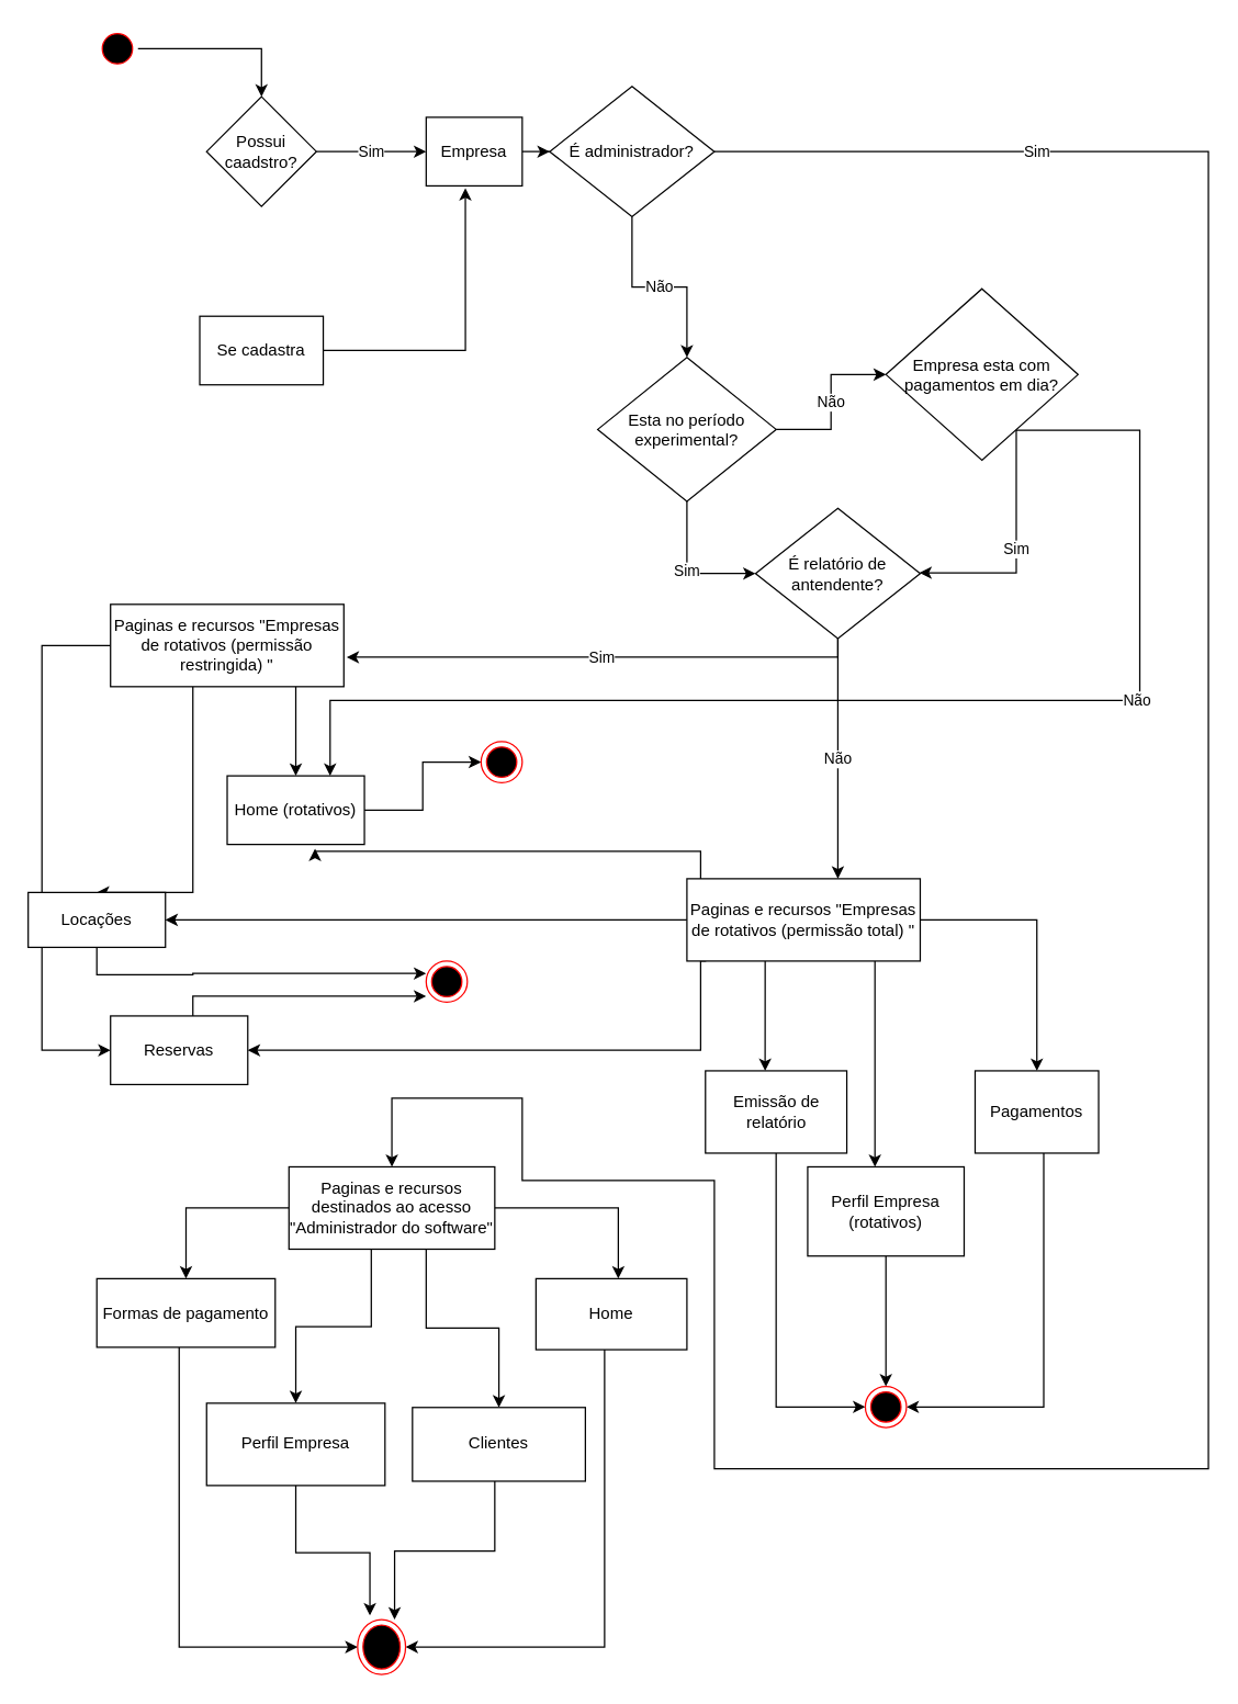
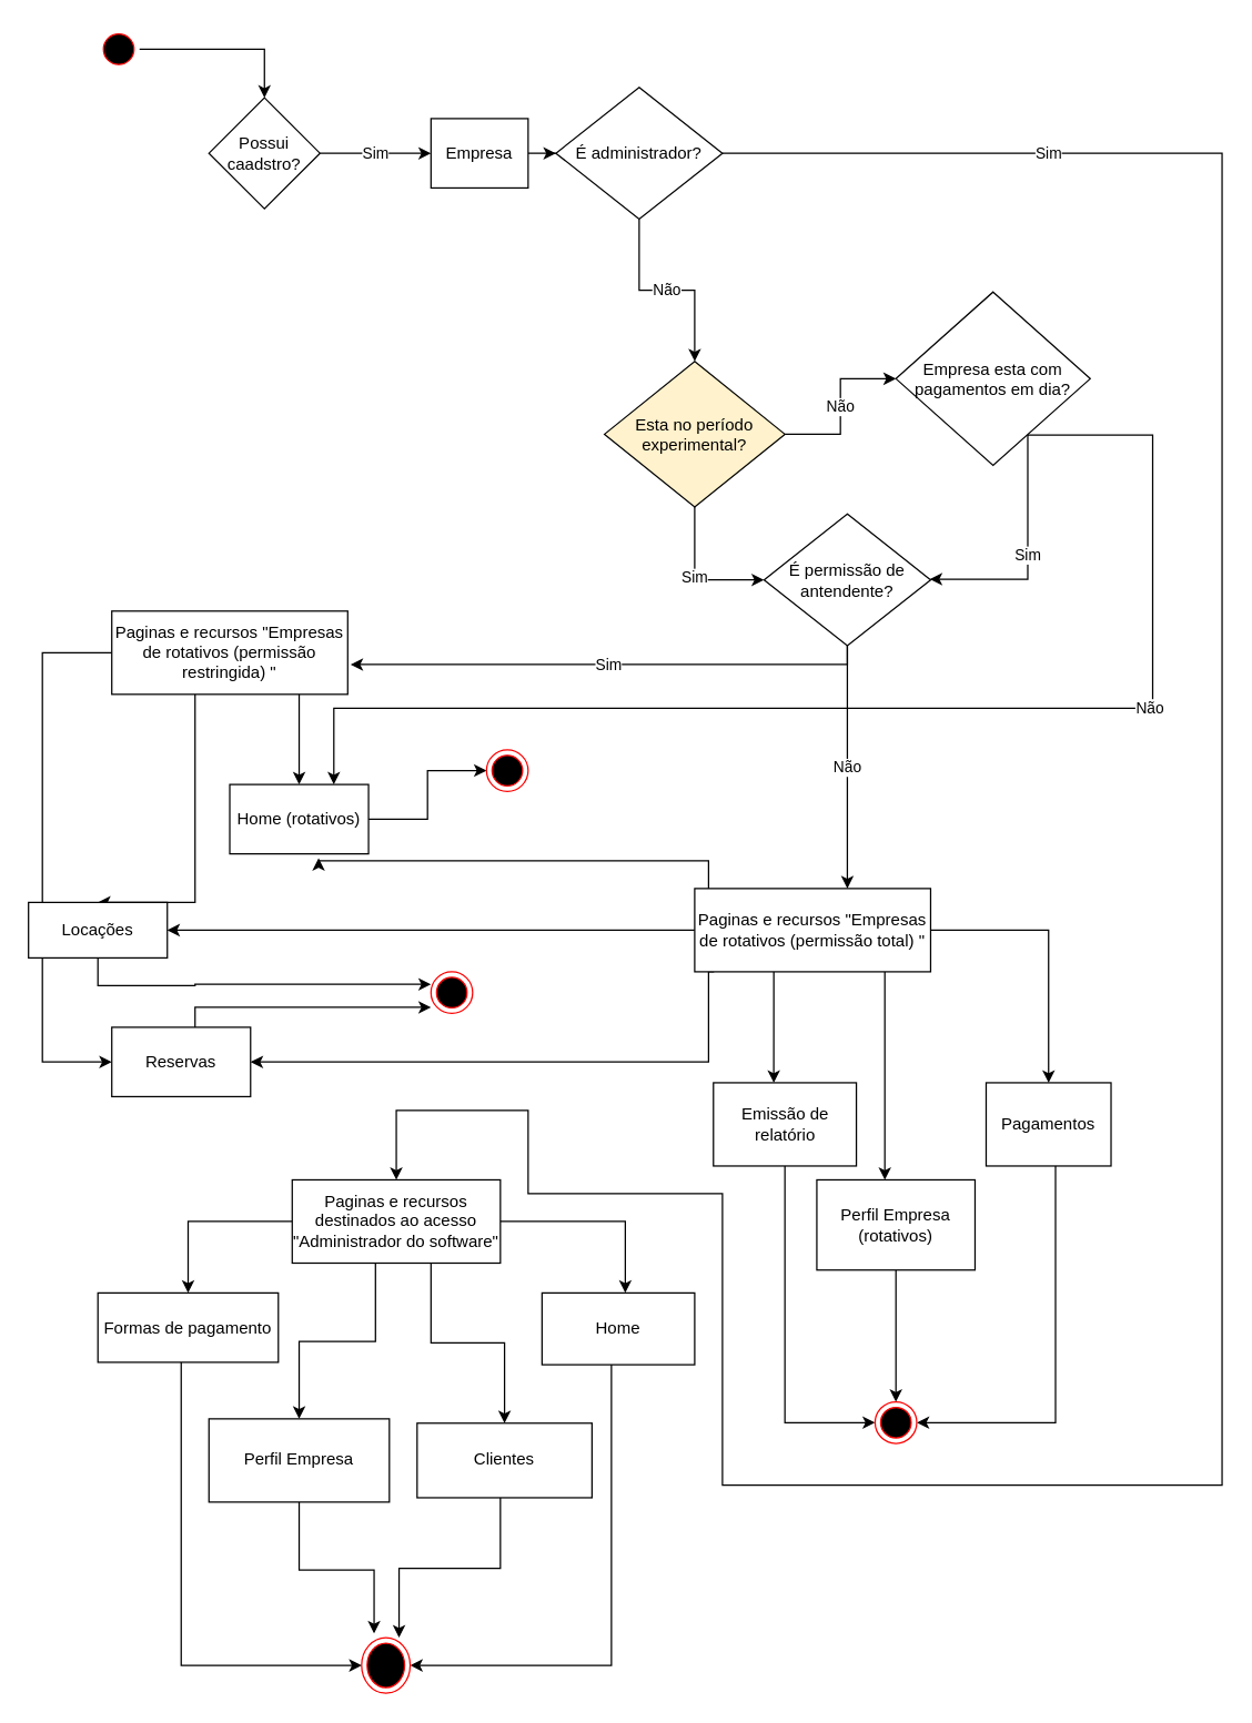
- <mxCell id="2" style="edgeStyle=orthogonalEdgeStyle;rounded=0;orthogonalLoop=1;jettySize=auto;html=1;entryX=0.408;entryY=1.033;entryDx=0;entryDy=0;entryPerimeter=0;" parent="1" source="3" target="5" edge="1"><mxGeometry relative="1" as="geometry" /></mxCell>
- <mxCell id="3" value="Se cadastra" style="rounded=0;whiteSpace=wrap;html=1;" parent="1" vertex="1"><mxGeometry x="145" y="230" width="90" height="50" as="geometry" /></mxCell>
- <mxCell id="18" value="Esta no período experimental?" style="rhombus;whiteSpace=wrap;html=1;" parent="1" vertex="1"><mxGeometry x="435" y="260" width="130" height="105" as="geometry" /></mxCell>
+ <mxCell id="18" value="Esta no período experimental?" style="rhombus;whiteSpace=wrap;html=1;fillColor=#fff2cc;" parent="1" vertex="1"><mxGeometry x="435" y="260" width="130" height="105" as="geometry" /></mxCell>
- <mxCell id="21" value="É relatório de antendente?" style="rhombus;whiteSpace=wrap;html=1;" parent="1" vertex="1"><mxGeometry x="550" y="370" width="120" height="95" as="geometry" /></mxCell>
+ <mxCell id="21" value="É permissão de antendente?" style="rhombus;whiteSpace=wrap;html=1;" parent="1" vertex="1"><mxGeometry x="550" y="370" width="120" height="95" as="geometry" /></mxCell>
